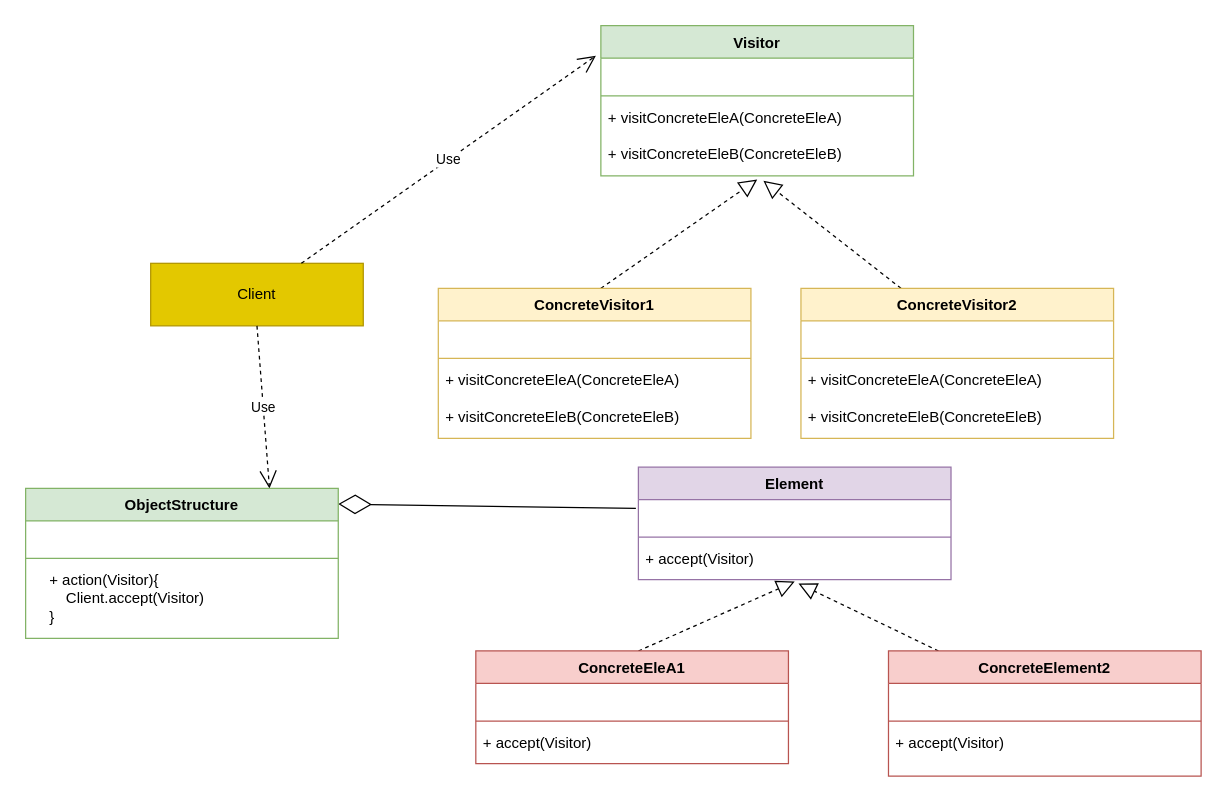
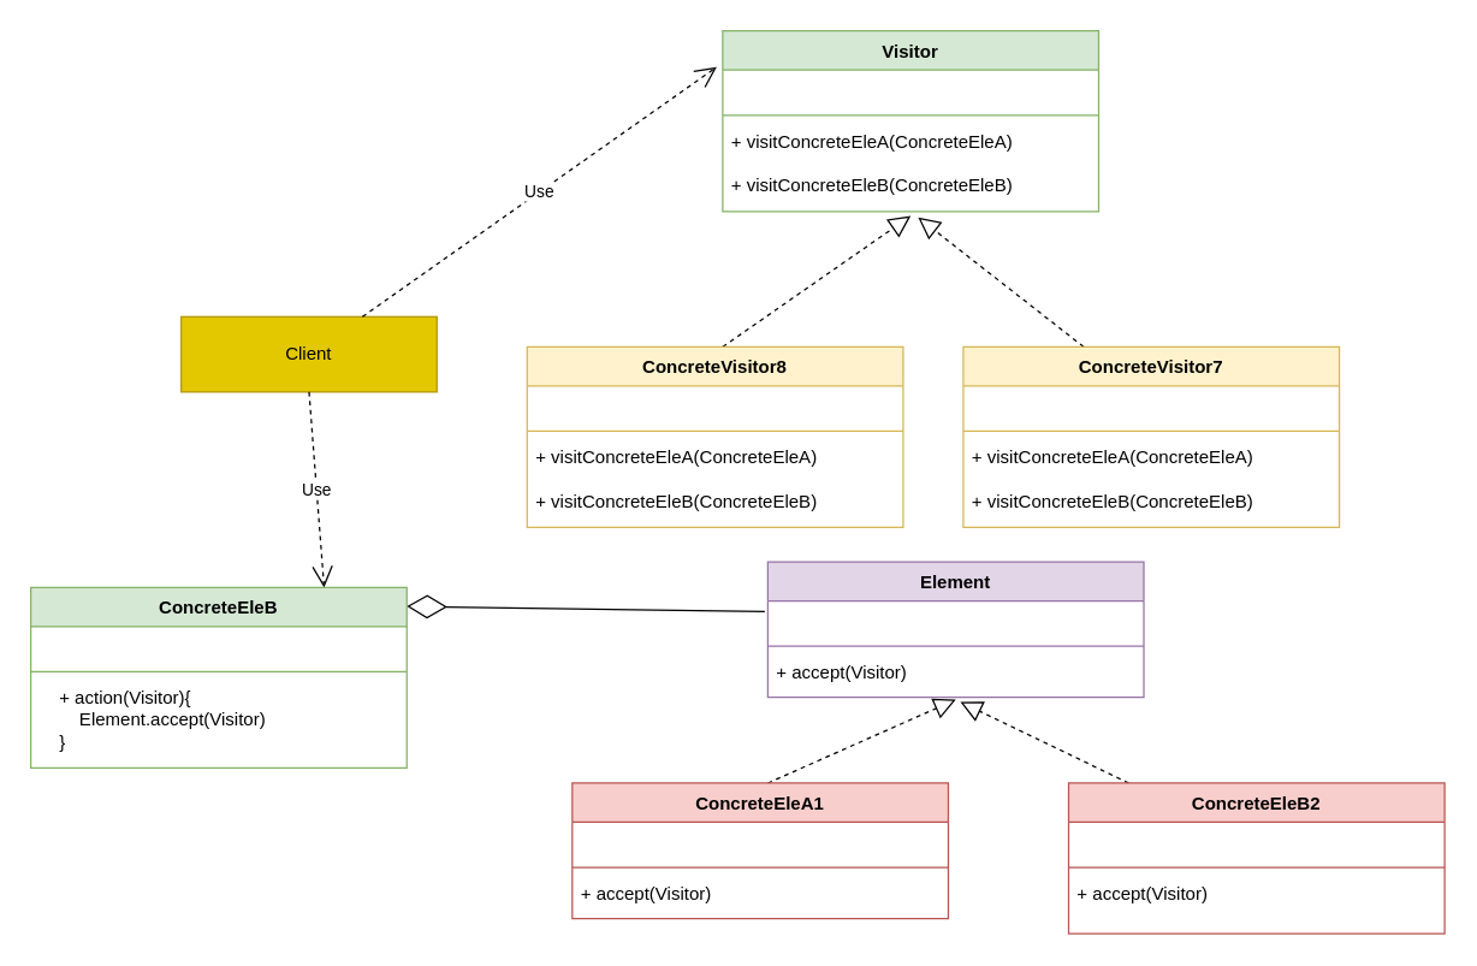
- <mxCell id="8" value="ConcreteVisitor1" style="swimlane;fontStyle=1;align=center;verticalAlign=top;childLayout=stackLayout;horizontal=1;startSize=26;horizontalStack=0;resizeParent=1;resizeParentMax=0;resizeLast=0;collapsible=1;marginBottom=0;whiteSpace=wrap;html=1;fillColor=#fff2cc;strokeColor=#d6b656;" vertex="1" parent="1"><mxGeometry x="350" y="230" width="250" height="120" as="geometry" /></mxCell>
+ <mxCell id="8" value="ConcreteVisitor8" style="swimlane;fontStyle=1;align=center;verticalAlign=top;childLayout=stackLayout;horizontal=1;startSize=26;horizontalStack=0;resizeParent=1;resizeParentMax=0;resizeLast=0;collapsible=1;marginBottom=0;whiteSpace=wrap;html=1;fillColor=#fff2cc;strokeColor=#d6b656;" vertex="1" parent="1"><mxGeometry x="350" y="230" width="250" height="120" as="geometry" /></mxCell>
- <mxCell id="12" value="ConcreteVisitor2" style="swimlane;fontStyle=1;align=center;verticalAlign=top;childLayout=stackLayout;horizontal=1;startSize=26;horizontalStack=0;resizeParent=1;resizeParentMax=0;resizeLast=0;collapsible=1;marginBottom=0;whiteSpace=wrap;html=1;fillColor=#fff2cc;strokeColor=#d6b656;" vertex="1" parent="1"><mxGeometry x="640" y="230" width="250" height="120" as="geometry" /></mxCell>
+ <mxCell id="12" value="ConcreteVisitor7" style="swimlane;fontStyle=1;align=center;verticalAlign=top;childLayout=stackLayout;horizontal=1;startSize=26;horizontalStack=0;resizeParent=1;resizeParentMax=0;resizeLast=0;collapsible=1;marginBottom=0;whiteSpace=wrap;html=1;fillColor=#fff2cc;strokeColor=#d6b656;" vertex="1" parent="1"><mxGeometry x="640" y="230" width="250" height="120" as="geometry" /></mxCell>
- <mxCell id="34" value="ObjectStructure" style="swimlane;fontStyle=1;align=center;verticalAlign=top;childLayout=stackLayout;horizontal=1;startSize=26;horizontalStack=0;resizeParent=1;resizeParentMax=0;resizeLast=0;collapsible=1;marginBottom=0;whiteSpace=wrap;html=1;fillColor=#d5e8d4;strokeColor=#82b366;" vertex="1" parent="1"><mxGeometry x="20" y="390" width="250" height="120" as="geometry" /></mxCell>
+ <mxCell id="34" value="ConcreteEleB" style="swimlane;fontStyle=1;align=center;verticalAlign=top;childLayout=stackLayout;horizontal=1;startSize=26;horizontalStack=0;resizeParent=1;resizeParentMax=0;resizeLast=0;collapsible=1;marginBottom=0;whiteSpace=wrap;html=1;fillColor=#d5e8d4;strokeColor=#82b366;" vertex="1" parent="1"><mxGeometry x="20" y="390" width="250" height="120" as="geometry" /></mxCell>
- <mxCell id="37" value="&lt;div&gt;&amp;nbsp; &amp;nbsp; + action(Visitor){&lt;/div&gt;&lt;div&gt;&amp;nbsp; &amp;nbsp; &amp;nbsp; &amp;nbsp; Client.accept(Visitor)&lt;/div&gt;&lt;div&gt;&amp;nbsp; &amp;nbsp; }&lt;/div&gt;" style="text;strokeColor=none;fillColor=none;align=left;verticalAlign=top;spacingLeft=4;spacingRight=4;overflow=hidden;rotatable=0;points=[[0,0.5],[1,0.5]];portConstraint=eastwest;whiteSpace=wrap;html=1;" vertex="1" parent="34"><mxGeometry y="60" width="250" height="60" as="geometry" /></mxCell>
+ <mxCell id="37" value="&lt;div&gt;&amp;nbsp; &amp;nbsp; + action(Visitor){&lt;/div&gt;&lt;div&gt;&amp;nbsp; &amp;nbsp; &amp;nbsp; &amp;nbsp; Element.accept(Visitor)&lt;/div&gt;&lt;div&gt;&amp;nbsp; &amp;nbsp; }&lt;/div&gt;" style="text;strokeColor=none;fillColor=none;align=left;verticalAlign=top;spacingLeft=4;spacingRight=4;overflow=hidden;rotatable=0;points=[[0,0.5],[1,0.5]];portConstraint=eastwest;whiteSpace=wrap;html=1;" vertex="1" parent="34"><mxGeometry y="60" width="250" height="60" as="geometry" /></mxCell>
- <mxCell id="26" value="ConcreteElement2" style="swimlane;fontStyle=1;align=center;verticalAlign=top;childLayout=stackLayout;horizontal=1;startSize=26;horizontalStack=0;resizeParent=1;resizeParentMax=0;resizeLast=0;collapsible=1;marginBottom=0;whiteSpace=wrap;html=1;fillColor=#f8cecc;strokeColor=#b85450;" vertex="1" parent="1"><mxGeometry x="710" y="520" width="250" height="100" as="geometry" /></mxCell>
+ <mxCell id="26" value="ConcreteEleB2" style="swimlane;fontStyle=1;align=center;verticalAlign=top;childLayout=stackLayout;horizontal=1;startSize=26;horizontalStack=0;resizeParent=1;resizeParentMax=0;resizeLast=0;collapsible=1;marginBottom=0;whiteSpace=wrap;html=1;fillColor=#f8cecc;strokeColor=#b85450;" vertex="1" parent="1"><mxGeometry x="710" y="520" width="250" height="100" as="geometry" /></mxCell>
